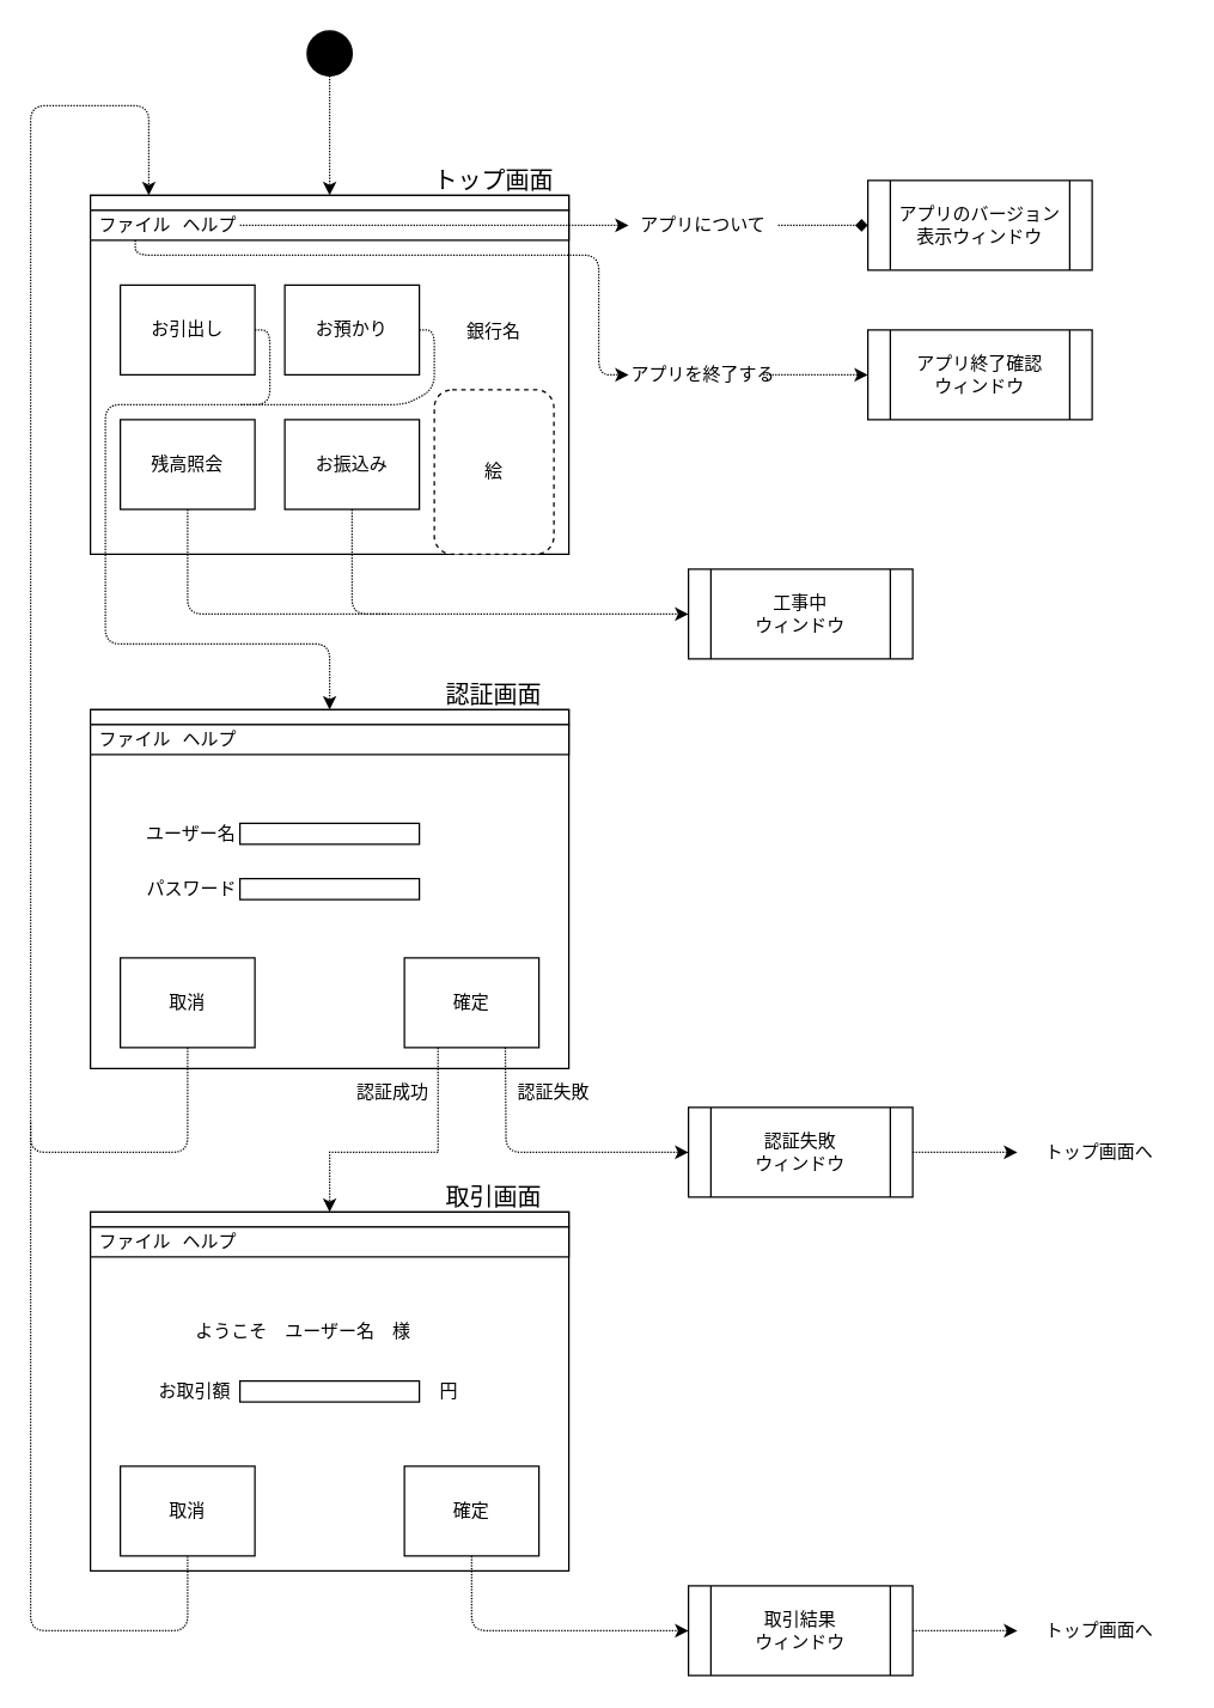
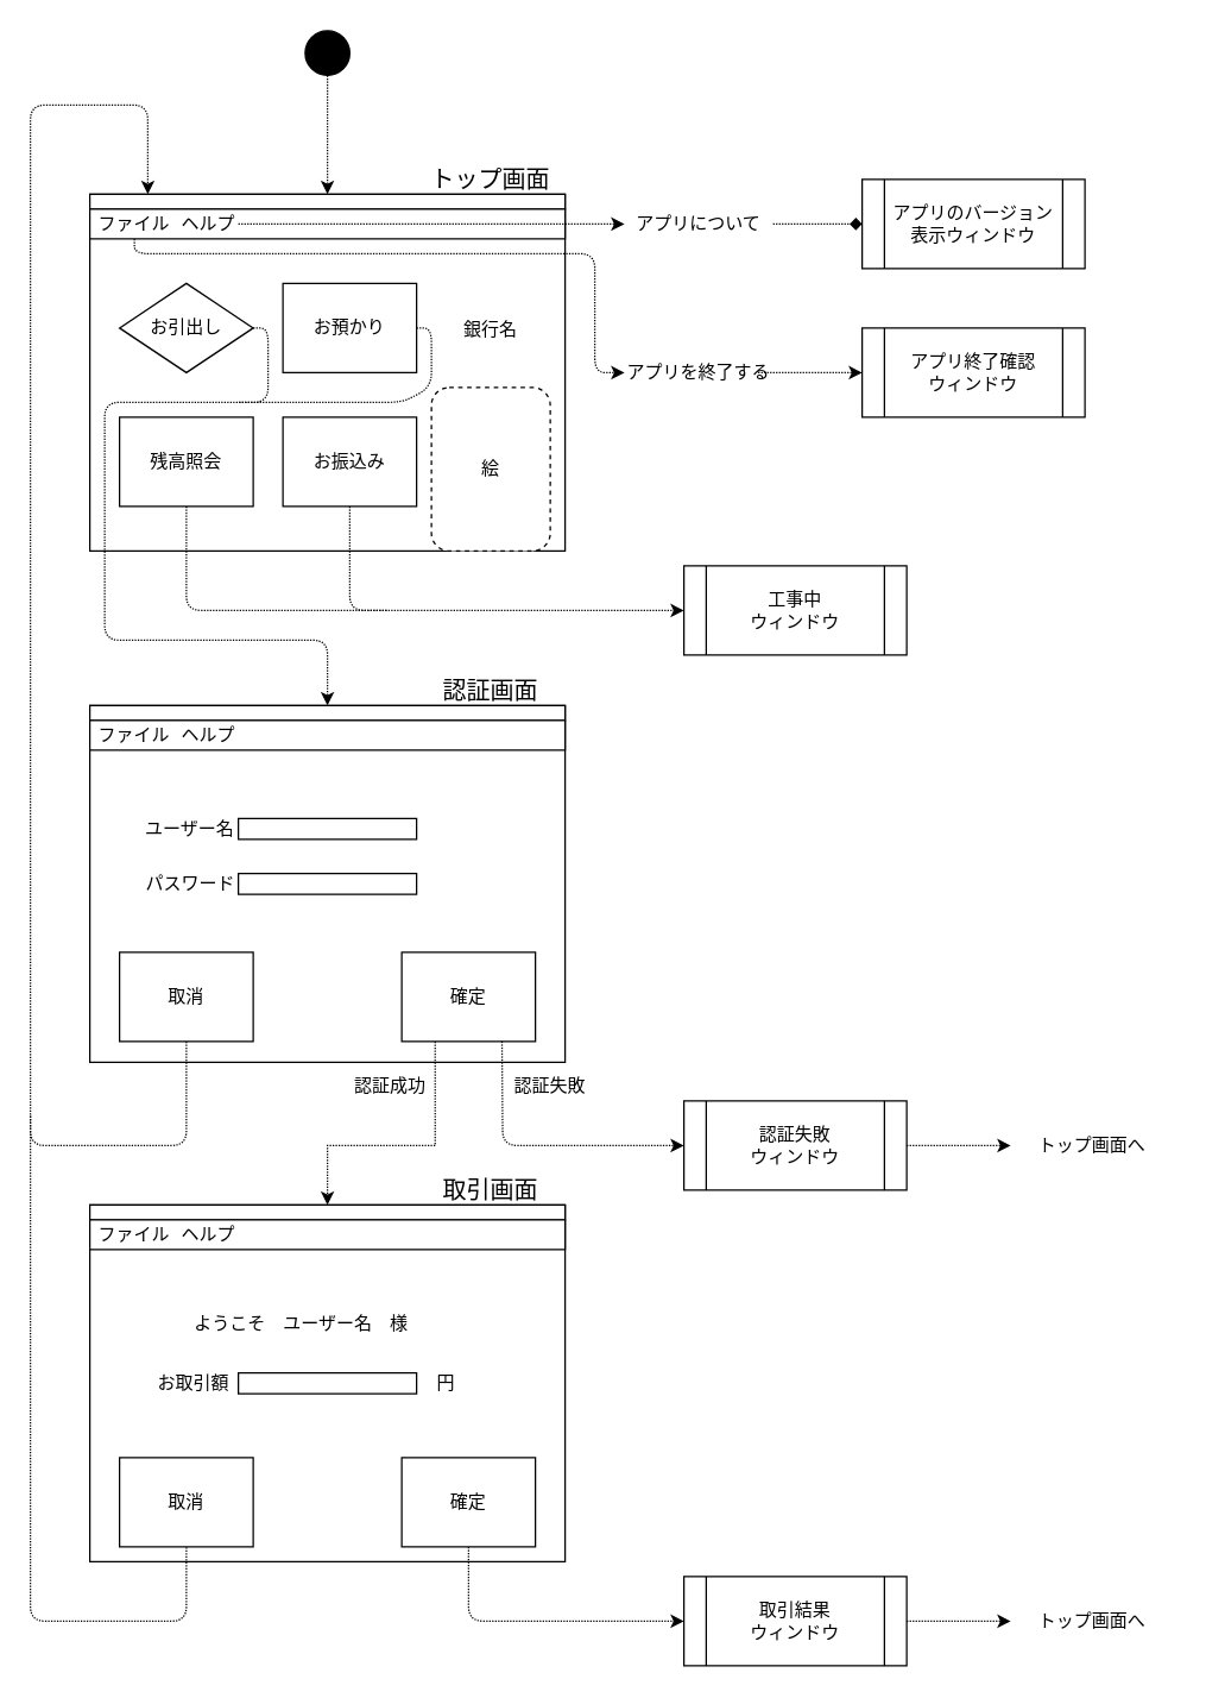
- <mxCell id="13" value="お引出し" style="rounded=0;whiteSpace=wrap;html=1;" parent="1" vertex="1"><mxGeometry x="80" y="190" width="90" height="60" as="geometry" /></mxCell>
+ <mxCell id="13" value="お引出し" style="rhombus;whiteSpace=wrap;html=1;" parent="1" vertex="1"><mxGeometry x="80" y="190" width="90" height="60" as="geometry" /></mxCell>
